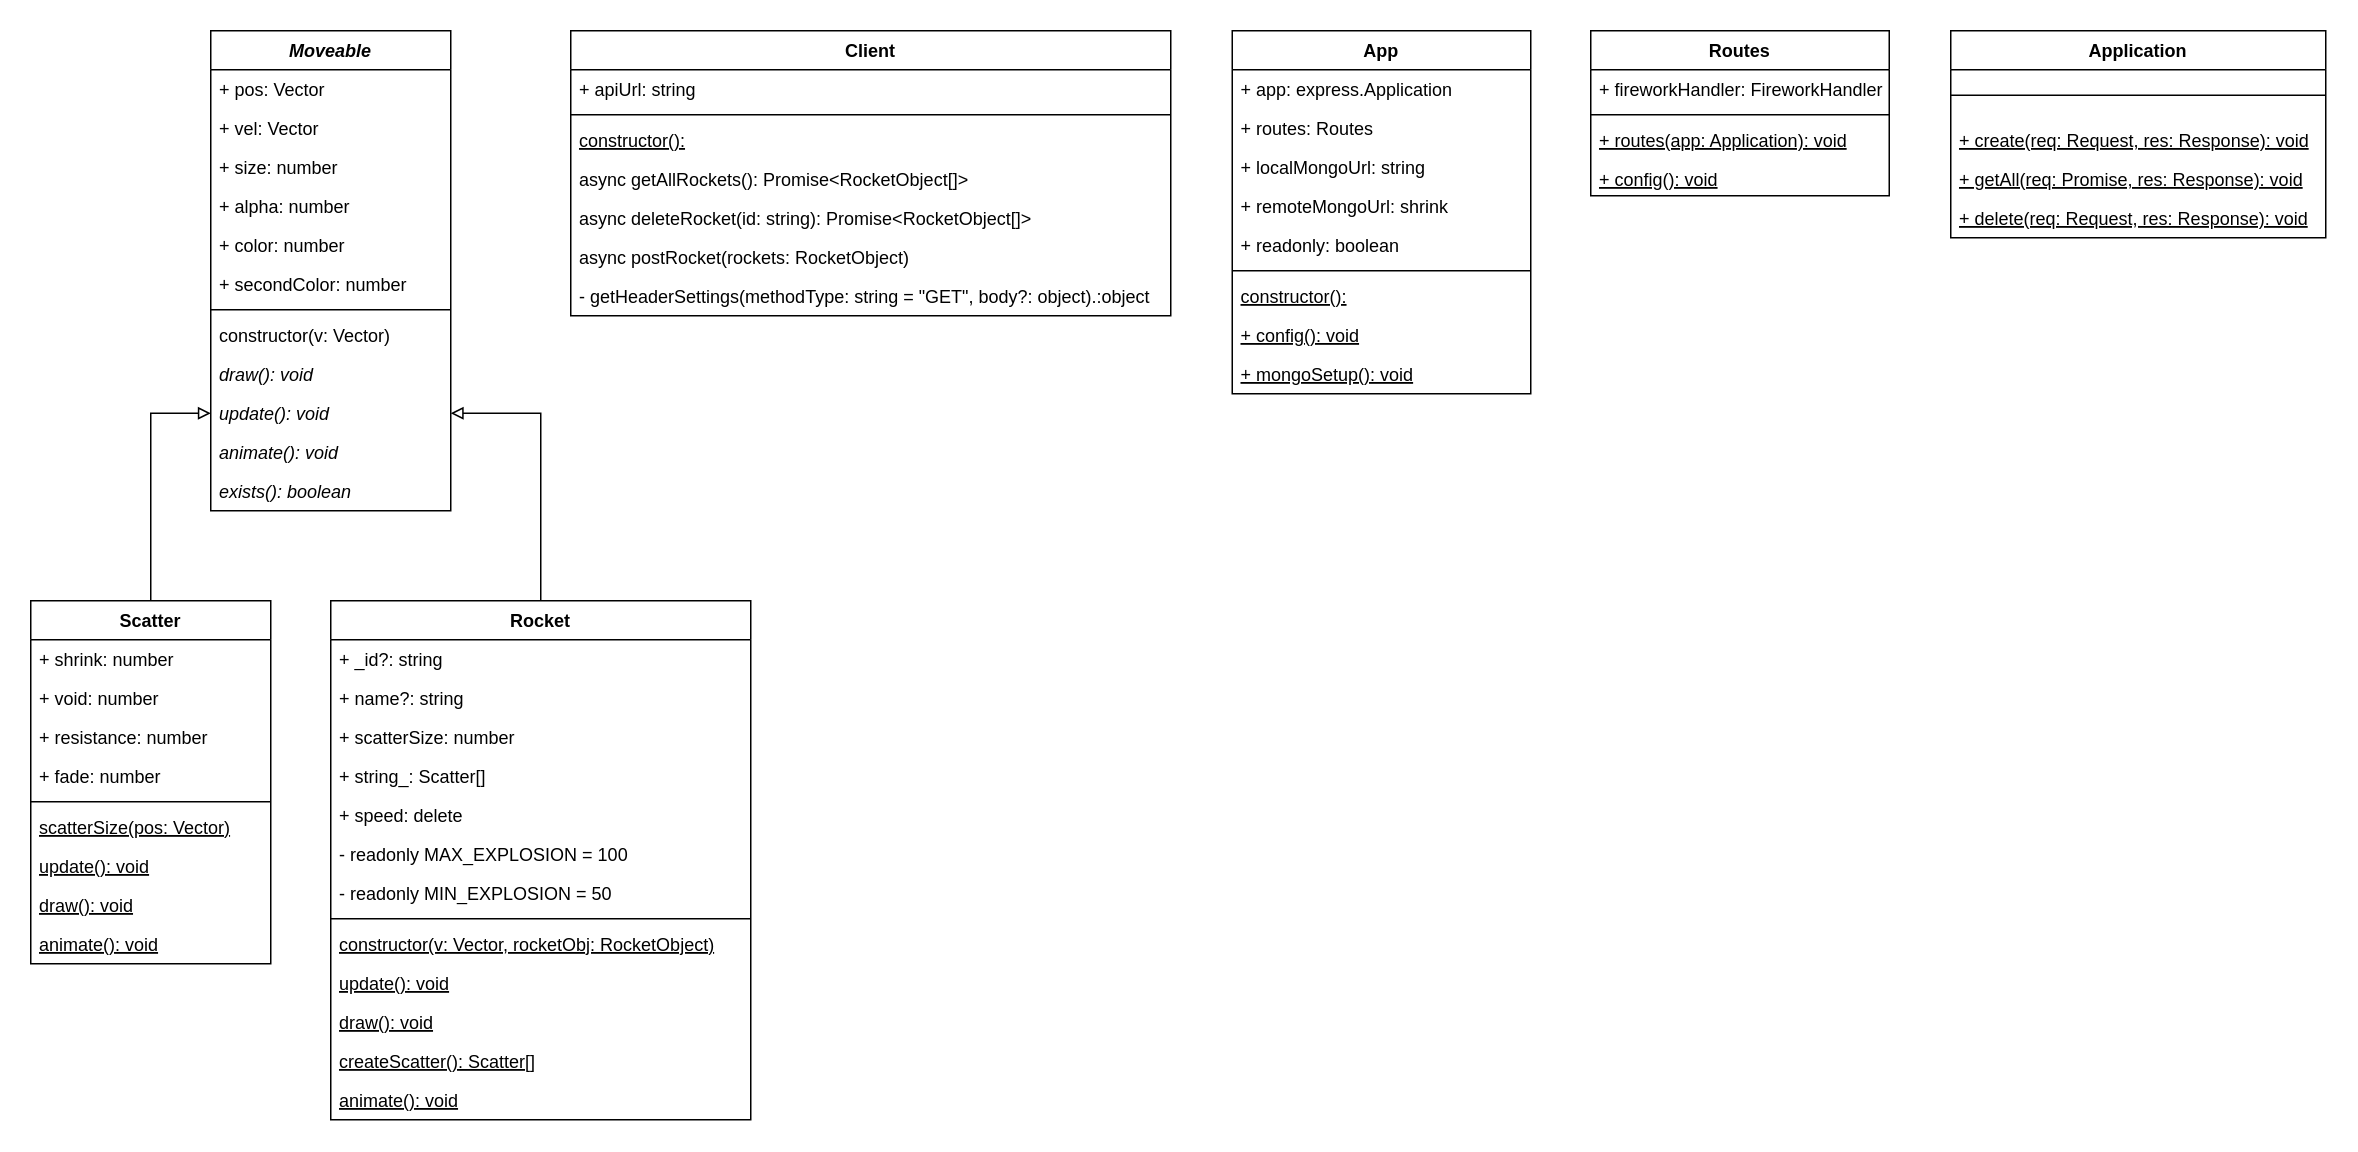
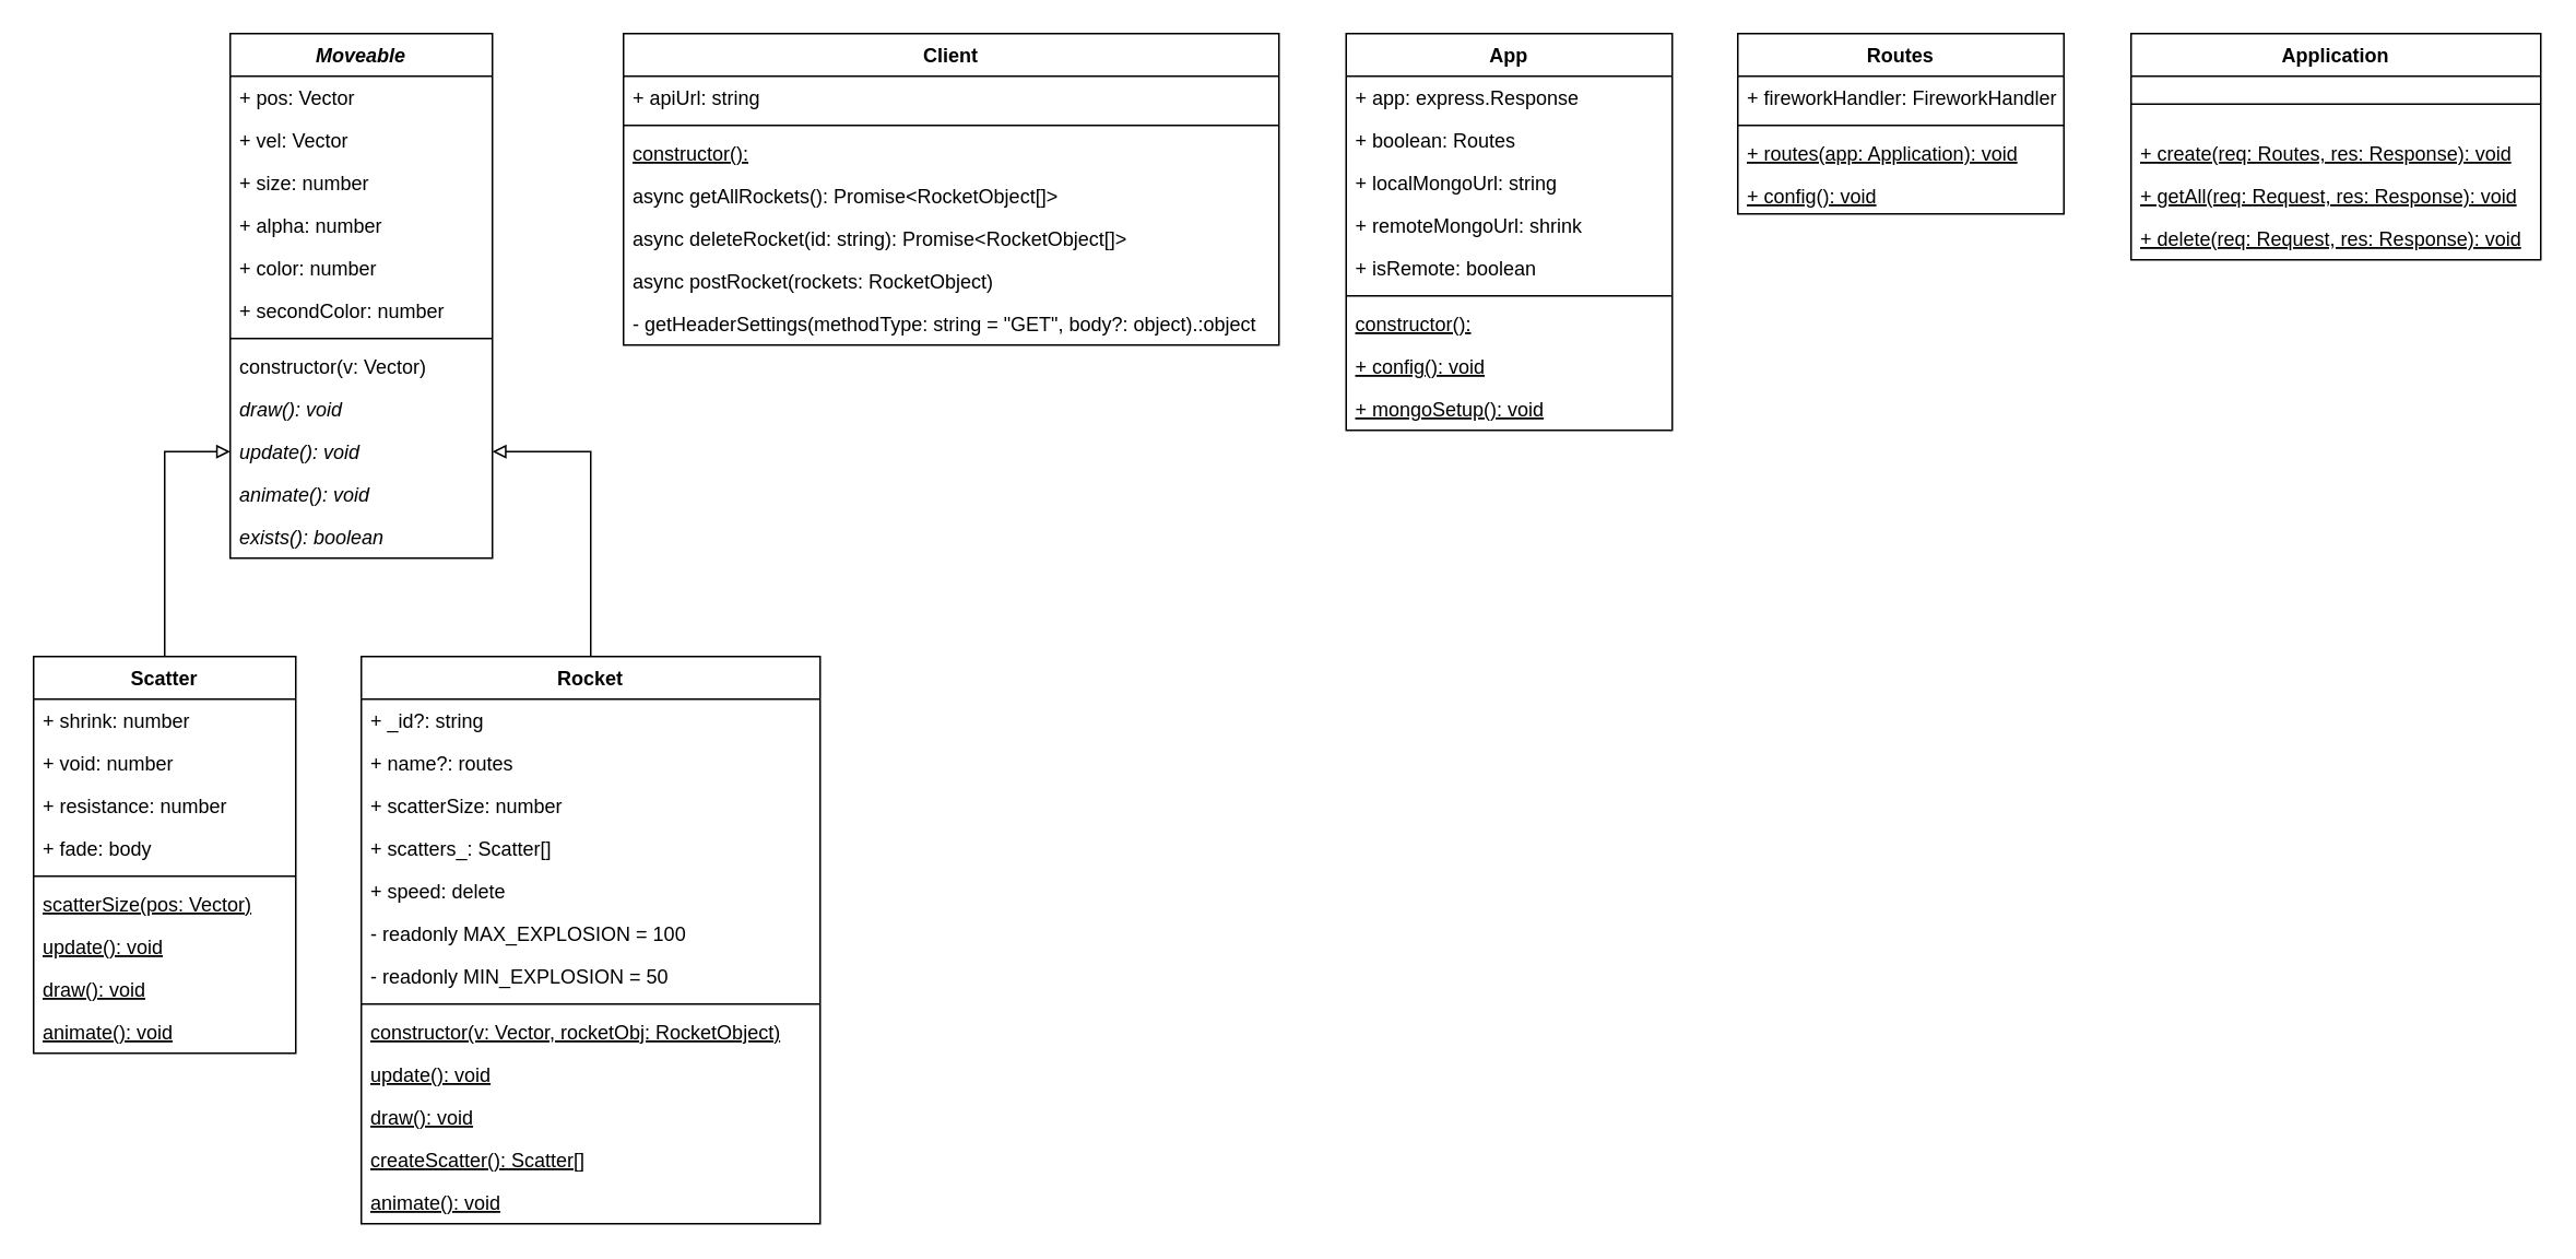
- <mxCell id="50" value="+ app: express.Application&#10;" style="text;align=left;verticalAlign=top;spacingLeft=4;spacingRight=4;overflow=hidden;rotatable=0;points=[[0,0.5],[1,0.5]];portConstraint=eastwest;" vertex="1" parent="49"><mxGeometry y="26" width="199" height="26" as="geometry" /></mxCell>
+ <mxCell id="50" value="+ app: express.Response&#10;" style="text;align=left;verticalAlign=top;spacingLeft=4;spacingRight=4;overflow=hidden;rotatable=0;points=[[0,0.5],[1,0.5]];portConstraint=eastwest;" vertex="1" parent="49"><mxGeometry y="26" width="199" height="26" as="geometry" /></mxCell>
- <mxCell id="51" value="+ routes: Routes " style="text;align=left;verticalAlign=top;spacingLeft=4;spacingRight=4;overflow=hidden;rotatable=0;points=[[0,0.5],[1,0.5]];portConstraint=eastwest;" vertex="1" parent="49"><mxGeometry y="52" width="199" height="26" as="geometry" /></mxCell>
+ <mxCell id="51" value="+ boolean: Routes " style="text;align=left;verticalAlign=top;spacingLeft=4;spacingRight=4;overflow=hidden;rotatable=0;points=[[0,0.5],[1,0.5]];portConstraint=eastwest;" vertex="1" parent="49"><mxGeometry y="52" width="199" height="26" as="geometry" /></mxCell>
- <mxCell id="66" value="+ create(req: Request, res: Response): void" style="text;align=left;verticalAlign=top;spacingLeft=4;spacingRight=4;overflow=hidden;rotatable=0;points=[[0,0.5],[1,0.5]];portConstraint=eastwest;fontStyle=4;" vertex="1" parent="64"><mxGeometry y="60" width="250" height="26" as="geometry" /></mxCell>
+ <mxCell id="66" value="+ create(req: Routes, res: Response): void" style="text;align=left;verticalAlign=top;spacingLeft=4;spacingRight=4;overflow=hidden;rotatable=0;points=[[0,0.5],[1,0.5]];portConstraint=eastwest;fontStyle=4;" vertex="1" parent="64"><mxGeometry y="60" width="250" height="26" as="geometry" /></mxCell>
- <mxCell id="67" value="+ getAll(req: Promise, res: Response): void" style="text;align=left;verticalAlign=top;spacingLeft=4;spacingRight=4;overflow=hidden;rotatable=0;points=[[0,0.5],[1,0.5]];portConstraint=eastwest;fontStyle=4;" vertex="1" parent="64"><mxGeometry y="86" width="250" height="26" as="geometry" /></mxCell>
+ <mxCell id="67" value="+ getAll(req: Request, res: Response): void" style="text;align=left;verticalAlign=top;spacingLeft=4;spacingRight=4;overflow=hidden;rotatable=0;points=[[0,0.5],[1,0.5]];portConstraint=eastwest;fontStyle=4;" vertex="1" parent="64"><mxGeometry y="86" width="250" height="26" as="geometry" /></mxCell>
- <mxCell id="54" value="+ readonly: boolean" style="text;align=left;verticalAlign=top;spacingLeft=4;spacingRight=4;overflow=hidden;rotatable=0;points=[[0,0.5],[1,0.5]];portConstraint=eastwest;" vertex="1" parent="49"><mxGeometry y="130" width="199" height="26" as="geometry" /></mxCell>
+ <mxCell id="54" value="+ isRemote: boolean" style="text;align=left;verticalAlign=top;spacingLeft=4;spacingRight=4;overflow=hidden;rotatable=0;points=[[0,0.5],[1,0.5]];portConstraint=eastwest;" vertex="1" parent="49"><mxGeometry y="130" width="199" height="26" as="geometry" /></mxCell>
- <mxCell id="26" value="+ name?: string" style="text;align=left;verticalAlign=top;spacingLeft=4;spacingRight=4;overflow=hidden;rotatable=0;points=[[0,0.5],[1,0.5]];portConstraint=eastwest;" vertex="1" parent="24"><mxGeometry y="52" width="280" height="26" as="geometry" /></mxCell>
+ <mxCell id="26" value="+ name?: routes" style="text;align=left;verticalAlign=top;spacingLeft=4;spacingRight=4;overflow=hidden;rotatable=0;points=[[0,0.5],[1,0.5]];portConstraint=eastwest;" vertex="1" parent="24"><mxGeometry y="52" width="280" height="26" as="geometry" /></mxCell>
- <mxCell id="43" value="+ fade: number" style="text;align=left;verticalAlign=top;spacingLeft=4;spacingRight=4;overflow=hidden;rotatable=0;points=[[0,0.5],[1,0.5]];portConstraint=eastwest;" vertex="1" parent="39"><mxGeometry y="104" width="160" height="26" as="geometry" /></mxCell>
+ <mxCell id="43" value="+ fade: body" style="text;align=left;verticalAlign=top;spacingLeft=4;spacingRight=4;overflow=hidden;rotatable=0;points=[[0,0.5],[1,0.5]];portConstraint=eastwest;" vertex="1" parent="39"><mxGeometry y="104" width="160" height="26" as="geometry" /></mxCell>
- <mxCell id="28" value="+ string_: Scatter[]" style="text;align=left;verticalAlign=top;spacingLeft=4;spacingRight=4;overflow=hidden;rotatable=0;points=[[0,0.5],[1,0.5]];portConstraint=eastwest;" vertex="1" parent="24"><mxGeometry y="104" width="280" height="26" as="geometry" /></mxCell>
+ <mxCell id="28" value="+ scatters_: Scatter[]" style="text;align=left;verticalAlign=top;spacingLeft=4;spacingRight=4;overflow=hidden;rotatable=0;points=[[0,0.5],[1,0.5]];portConstraint=eastwest;" vertex="1" parent="24"><mxGeometry y="104" width="280" height="26" as="geometry" /></mxCell>
